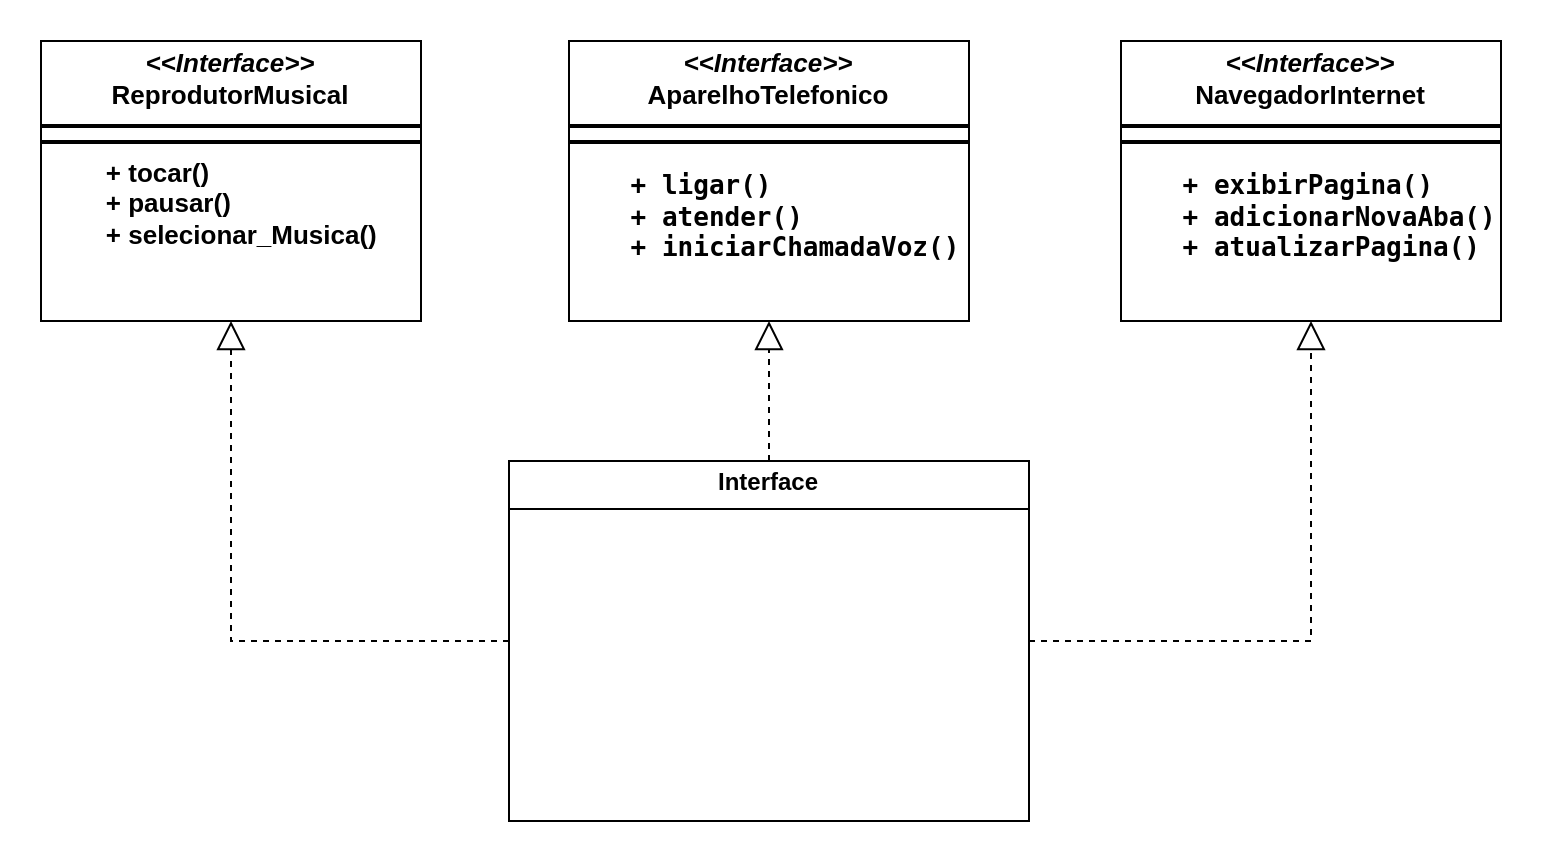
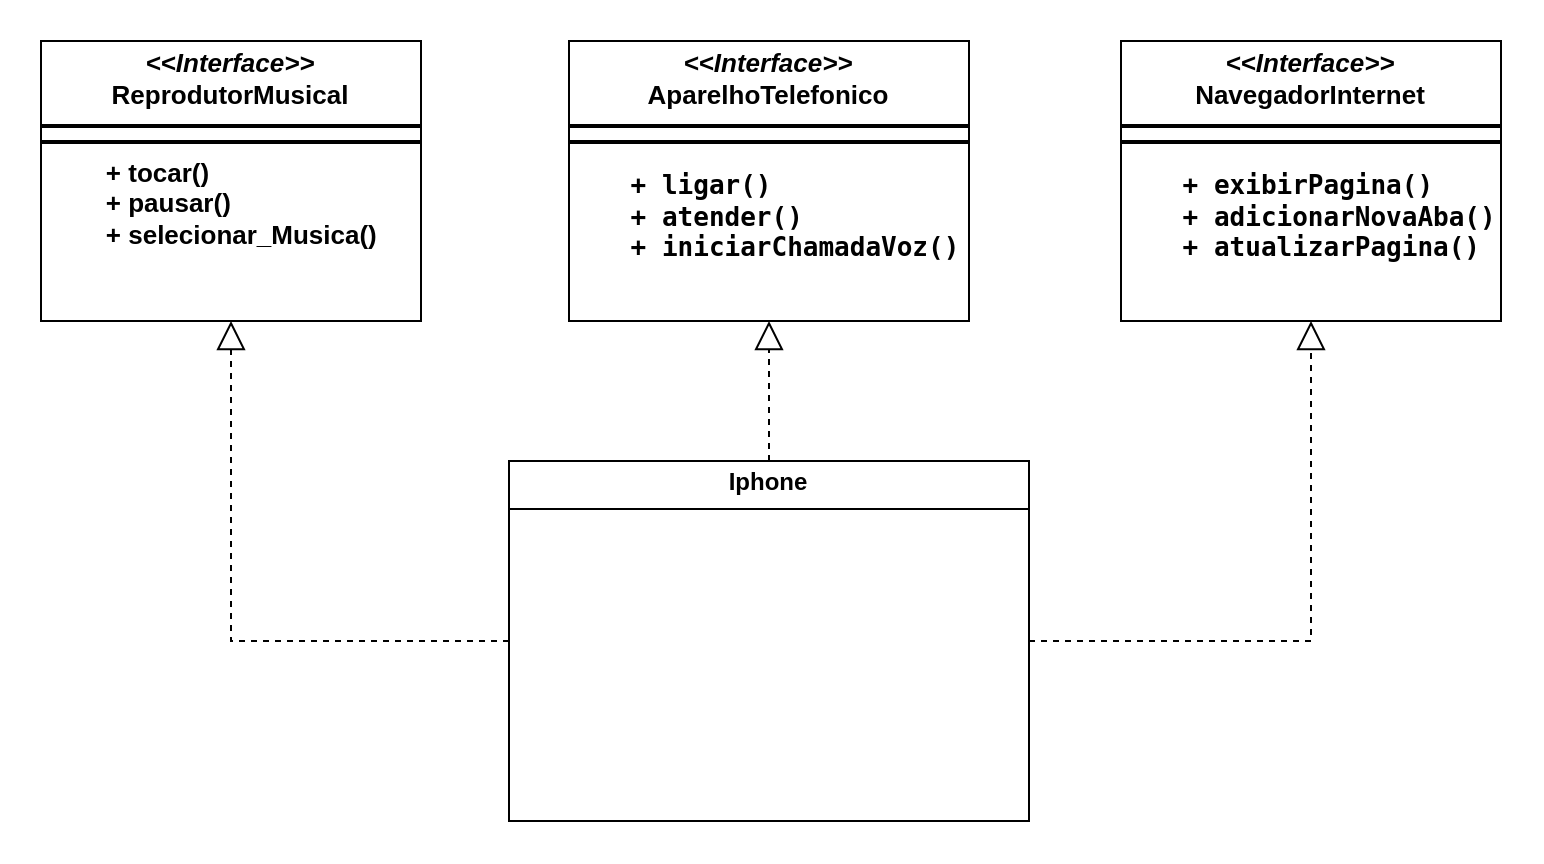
- <mxCell id="8" value="&lt;p style=&quot;margin:0px;margin-top:4px;text-align:center;&quot;&gt;&lt;b&gt;Interface&lt;/b&gt;&lt;br&gt;&lt;/p&gt;&lt;hr size=&quot;1&quot; style=&quot;border-style:solid;&quot;&gt;&lt;div style=&quot;height:2px;&quot;&gt;&lt;/div&gt;" style="verticalAlign=top;align=left;overflow=fill;html=1;whiteSpace=wrap;" vertex="1" parent="1"><mxGeometry x="254" y="230" width="260" height="180" as="geometry" /></mxCell>
+ <mxCell id="8" value="&lt;p style=&quot;margin:0px;margin-top:4px;text-align:center;&quot;&gt;&lt;b&gt;Iphone&lt;/b&gt;&lt;br&gt;&lt;/p&gt;&lt;hr size=&quot;1&quot; style=&quot;border-style:solid;&quot;&gt;&lt;div style=&quot;height:2px;&quot;&gt;&lt;/div&gt;" style="verticalAlign=top;align=left;overflow=fill;html=1;whiteSpace=wrap;" vertex="1" parent="1"><mxGeometry x="254" y="230" width="260" height="180" as="geometry" /></mxCell>
